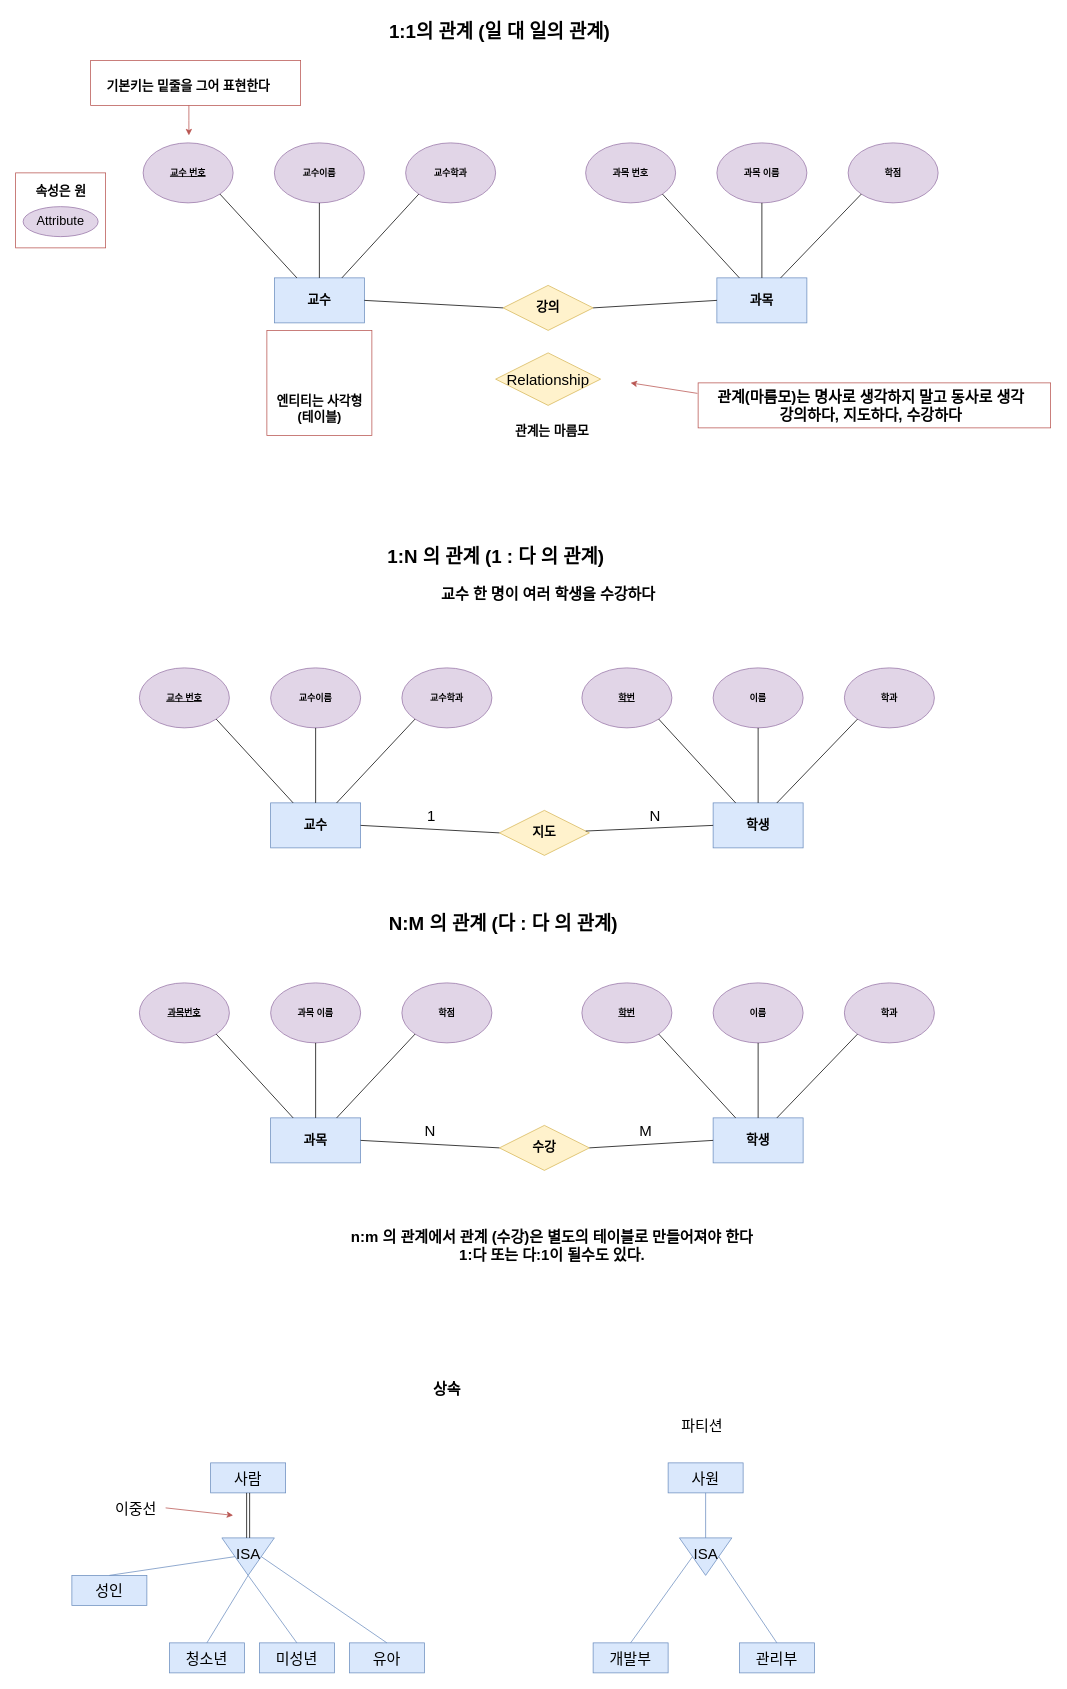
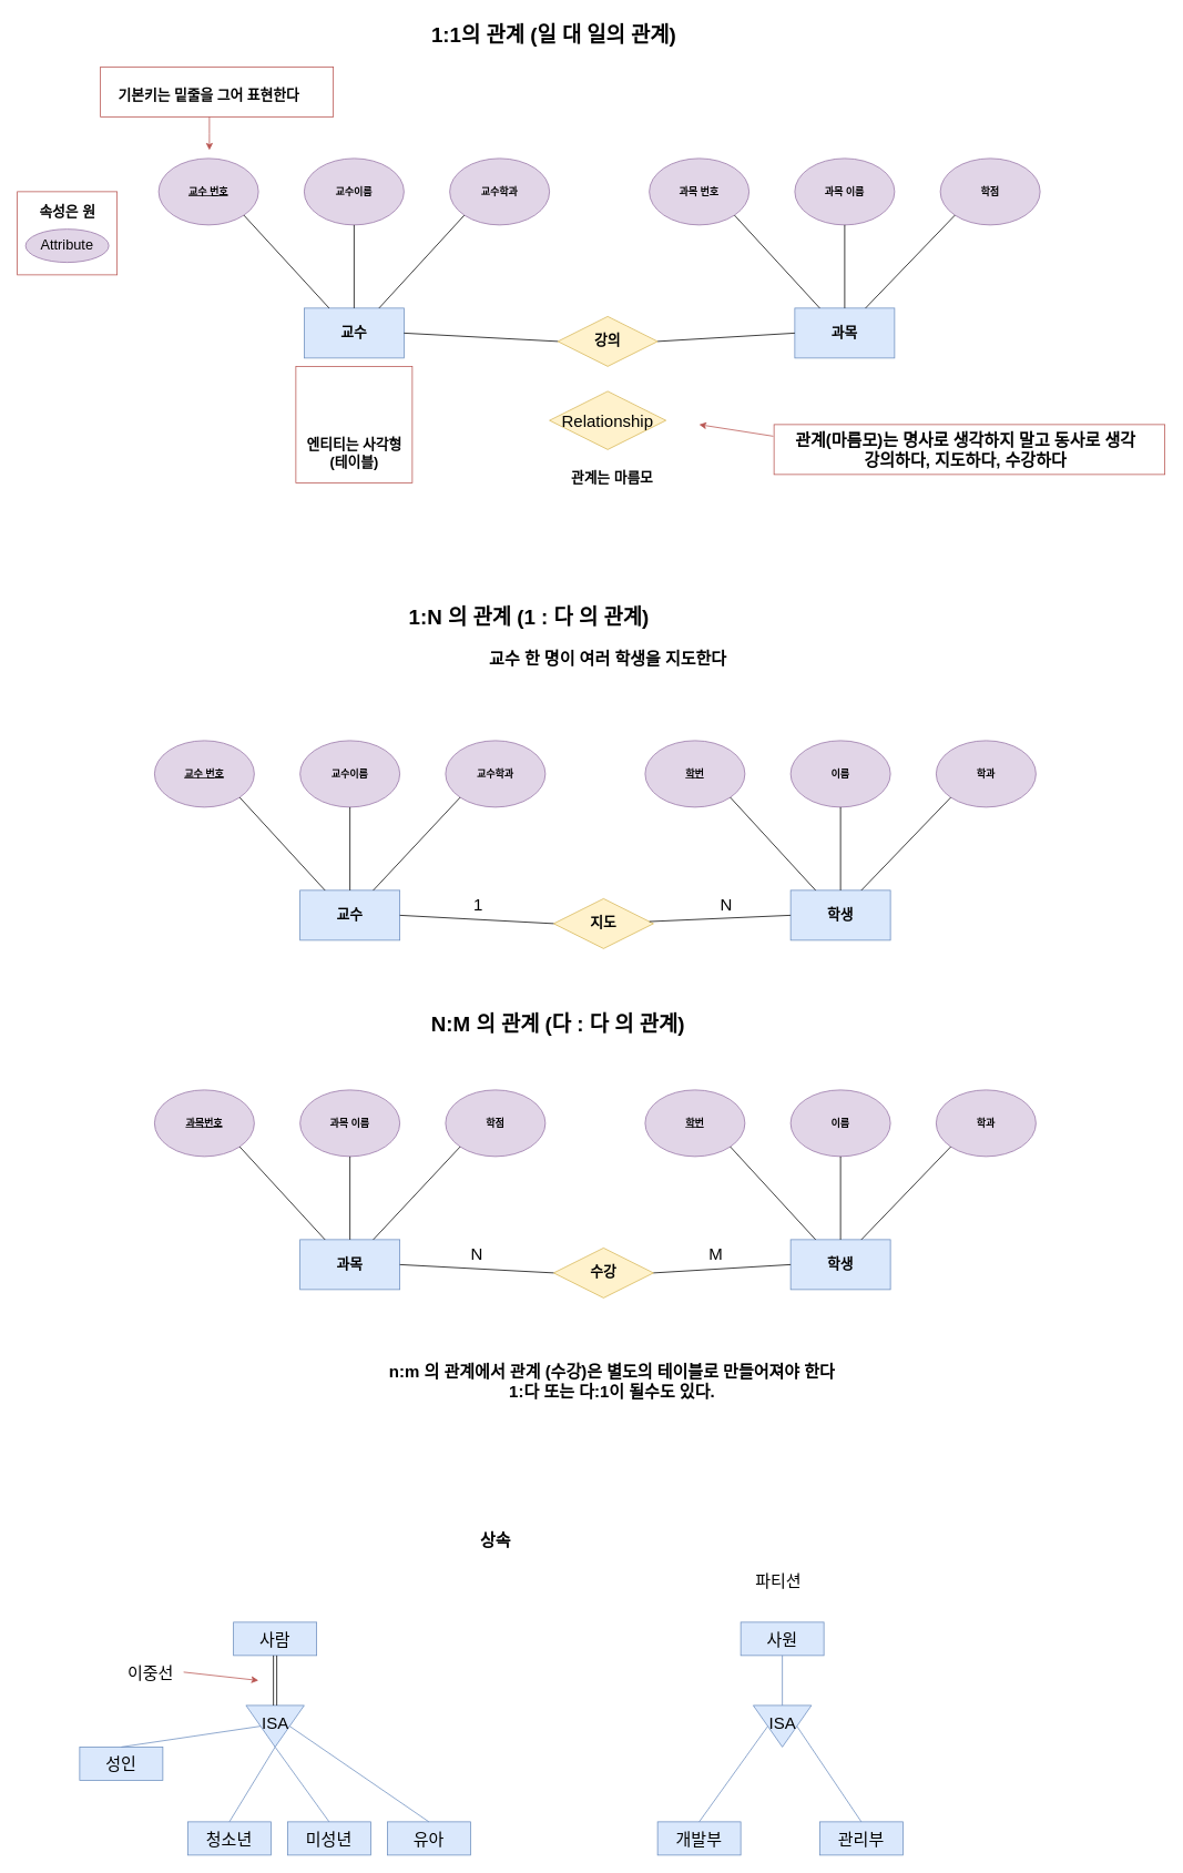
- <mxCell id="33" value="&lt;font style=&quot;font-size: 25px;&quot;&gt;&lt;b&gt;1:N 의 관계 (&lt;/b&gt;&lt;/font&gt;&lt;b style=&quot;font-size: 25px;&quot;&gt;1 : 다 의 관계)&lt;/b&gt;" style="text;html=1;align=center;verticalAlign=middle;resizable=0;points=[];autosize=1;strokeColor=none;fillColor=none;fontSize=17;" vertex="1" parent="1"><mxGeometry x="495" y="720" width="330" height="40" as="geometry" /></mxCell>
+ <mxCell id="33" value="&lt;font style=&quot;font-size: 25px;&quot;&gt;&lt;b&gt;1:N 의 관계 (&lt;/b&gt;&lt;/font&gt;&lt;b style=&quot;font-size: 25px;&quot;&gt;1 : 다 의 관계)&lt;/b&gt;" style="text;html=1;align=center;verticalAlign=middle;resizable=0;points=[];autosize=1;strokeColor=none;fillColor=none;fontSize=17;" vertex="1" parent="1"><mxGeometry x="470" y="720" width="330" height="40" as="geometry" /></mxCell>
- <mxCell id="42" value="교수 한 명이 여러 학생을 수강하다" style="text;html=1;align=center;verticalAlign=middle;resizable=0;points=[];autosize=1;strokeColor=none;fillColor=none;fontSize=20;fontStyle=1" vertex="1" parent="1"><mxGeometry x="565" y="770" width="330" height="40" as="geometry" /></mxCell>
+ <mxCell id="42" value="교수 한 명이 여러 학생을 지도한다" style="text;html=1;align=center;verticalAlign=middle;resizable=0;points=[];autosize=1;strokeColor=none;fillColor=none;fontSize=20;fontStyle=1" vertex="1" parent="1"><mxGeometry x="565" y="770" width="330" height="40" as="geometry" /></mxCell>
